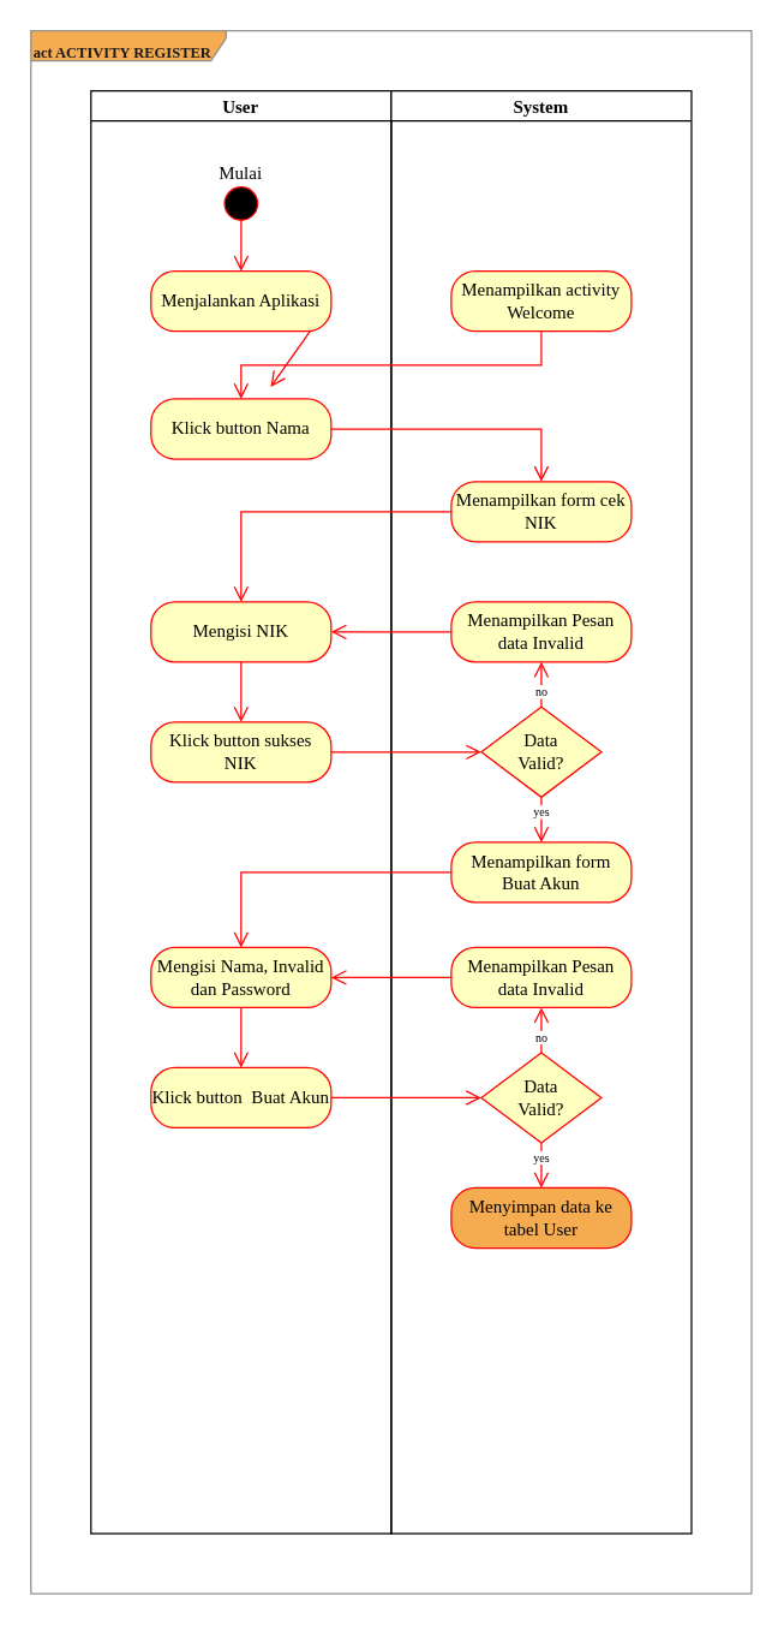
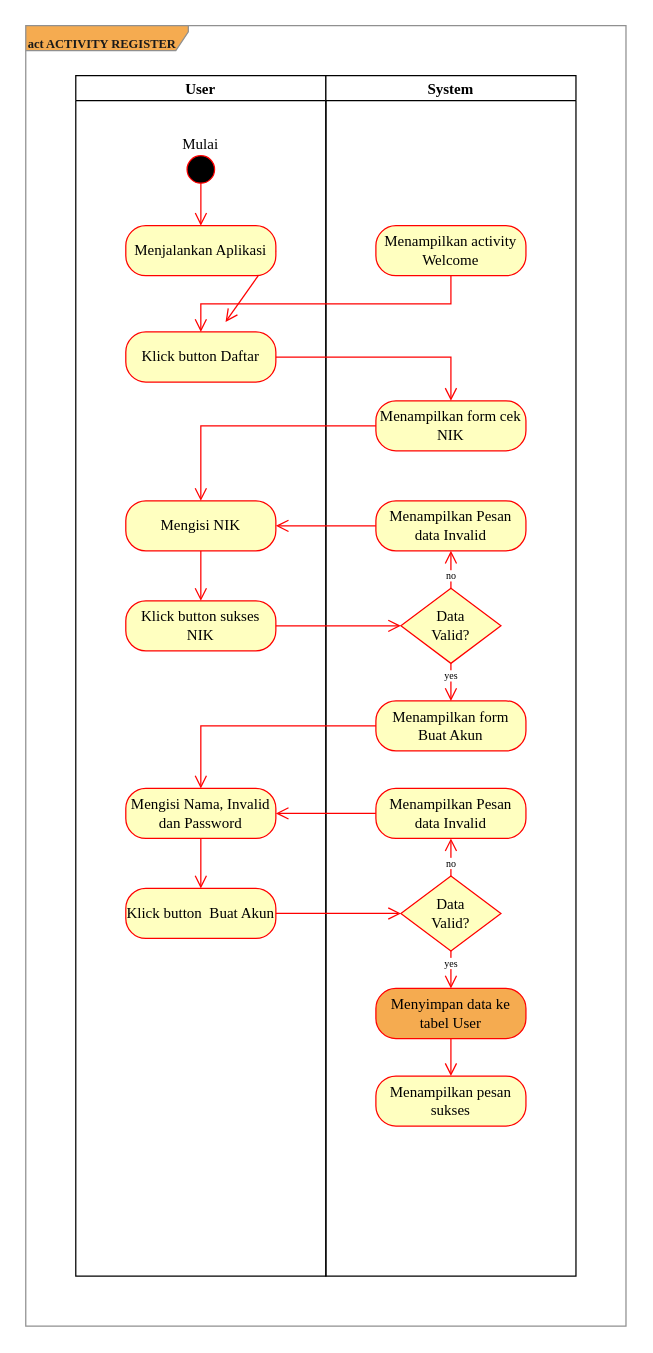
- <mxCell id="16" value="Klick button Nama" style="rounded=1;whiteSpace=wrap;html=1;arcSize=40;fontColor=#000000;fillColor=#ffffc0;strokeColor=#FF0000;hachureGap=4;pointerEvents=0;fontFamily=Times New Roman;fontSize=12;align=center;" vertex="1" parent="1"><mxGeometry x="100" y="265" width="120" height="40" as="geometry" /></mxCell>
+ <mxCell id="16" value="Klick button Daftar" style="rounded=1;whiteSpace=wrap;html=1;arcSize=40;fontColor=#000000;fillColor=#ffffc0;strokeColor=#FF0000;hachureGap=4;pointerEvents=0;fontFamily=Times New Roman;fontSize=12;align=center;" vertex="1" parent="1"><mxGeometry x="100" y="265" width="120" height="40" as="geometry" /></mxCell>
+ <mxCell id="30" style="edgeStyle=orthogonalEdgeStyle;rounded=0;hachureGap=4;orthogonalLoop=1;jettySize=auto;html=1;exitX=0.5;exitY=1;exitDx=0;exitDy=0;entryX=0.5;entryY=0;entryDx=0;entryDy=0;fontFamily=Times New Roman;fontSize=8;endArrow=open;startSize=14;endSize=8;sourcePerimeterSpacing=8;targetPerimeterSpacing=8;strokeColor=#FF0000;" edge="1" parent="1" source="31" target="27"><mxGeometry relative="1" as="geometry" /></mxCell>
+ <mxCell id="27" value="Menampilkan pesan sukses" style="rounded=1;whiteSpace=wrap;html=1;arcSize=40;fontColor=#000000;fillColor=#ffffc0;strokeColor=#FF0000;hachureGap=4;pointerEvents=0;fontFamily=Times New Roman;fontSize=12;align=center;" vertex="1" parent="1"><mxGeometry x="300" y="860" width="120" height="40" as="geometry" /></mxCell>
